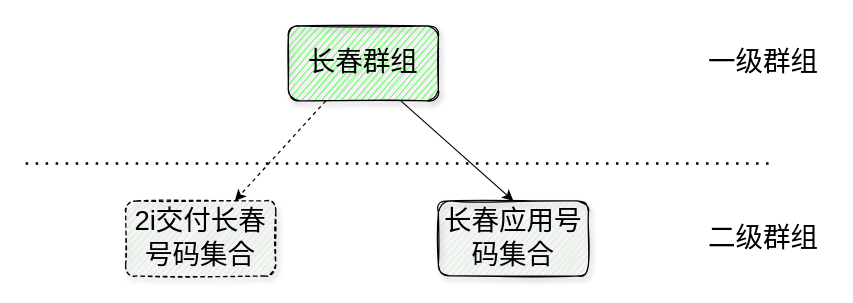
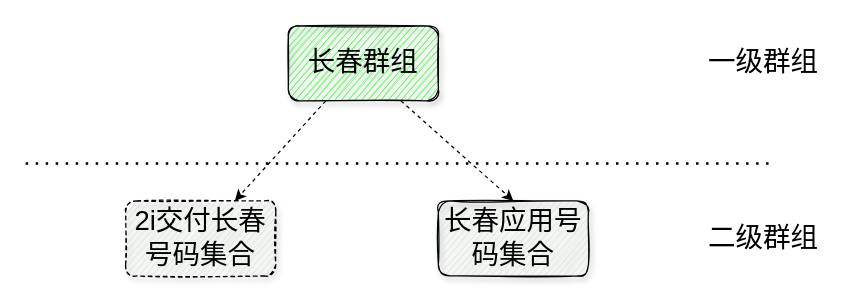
- <mxCell id="3" style="edgeStyle=none;rounded=0;orthogonalLoop=1;jettySize=auto;html=1;exitX=0.75;exitY=1;exitDx=0;exitDy=0;entryX=0.5;entryY=0;entryDx=0;entryDy=0;fontSize=22;endArrow=classic;endFill=1;" edge="1" parent="1" source="4" target="6"><mxGeometry relative="1" as="geometry" /></mxCell>
+ <mxCell id="3" style="edgeStyle=none;rounded=0;orthogonalLoop=1;jettySize=auto;html=1;exitX=0.75;exitY=1;exitDx=0;exitDy=0;entryX=0.5;entryY=0;entryDx=0;entryDy=0;fontSize=22;endArrow=classic;endFill=1;dashed=1;" edge="1" parent="1" source="4" target="6"><mxGeometry relative="1" as="geometry" /></mxCell>
